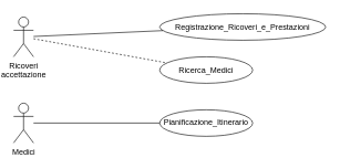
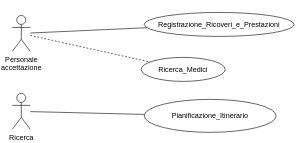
- <mxCell id="6" value="Ricerca_Medici" style="ellipse;whiteSpace=wrap;html=1;" parent="1" vertex="1"><mxGeometry x="240" y="85" width="140" height="40" as="geometry" /></mxCell>
+ <mxCell id="6" value="Ricerca_Medici" style="ellipse;whiteSpace=wrap;html=1;" parent="1" vertex="1"><mxGeometry x="235" y="95" width="140" height="40" as="geometry" /></mxCell>
- <mxCell id="2" value="Ricoveri&lt;br&gt;accettazione" style="shape=umlActor;verticalLabelPosition=bottom;verticalAlign=top;html=1;" parent="1" vertex="1"><mxGeometry x="20" y="25" width="30" height="60" as="geometry" /></mxCell>
+ <mxCell id="2" value="Personale&lt;br&gt;accettazione" style="shape=umlActor;verticalLabelPosition=bottom;verticalAlign=top;html=1;" parent="1" vertex="1"><mxGeometry x="20" y="25" width="30" height="60" as="geometry" /></mxCell>
- <mxCell id="4" value="Pianificazione_Itinerario" style="ellipse;whiteSpace=wrap;html=1;" parent="1" vertex="1"><mxGeometry x="240" y="165" width="140" height="40" as="geometry" /></mxCell>
+ <mxCell id="4" value="Pianificazione_Itinerario" style="ellipse;whiteSpace=wrap;html=1;" parent="1" vertex="1"><mxGeometry x="240" y="165" width="220" height="55" as="geometry" /></mxCell>
- <mxCell id="8" value="Medici" style="shape=umlActor;verticalLabelPosition=bottom;verticalAlign=top;html=1;" parent="1" vertex="1"><mxGeometry x="20" y="155" width="30" height="60" as="geometry" /></mxCell>
+ <mxCell id="8" value="Ricerca" style="shape=umlActor;verticalLabelPosition=bottom;verticalAlign=top;html=1;" parent="1" vertex="1"><mxGeometry x="20" y="155" width="30" height="60" as="geometry" /></mxCell>
